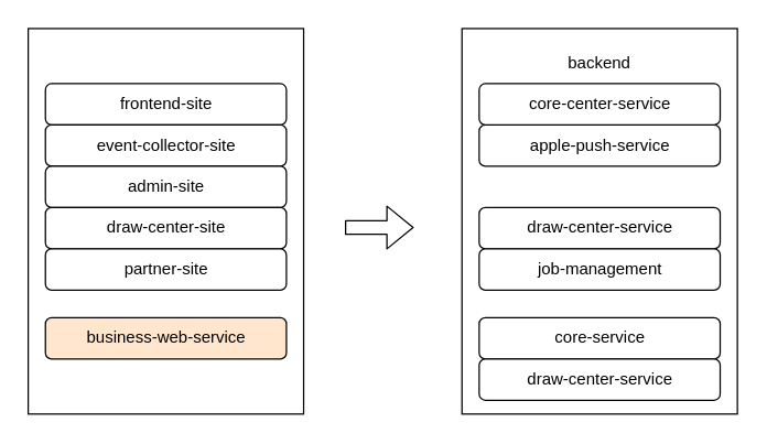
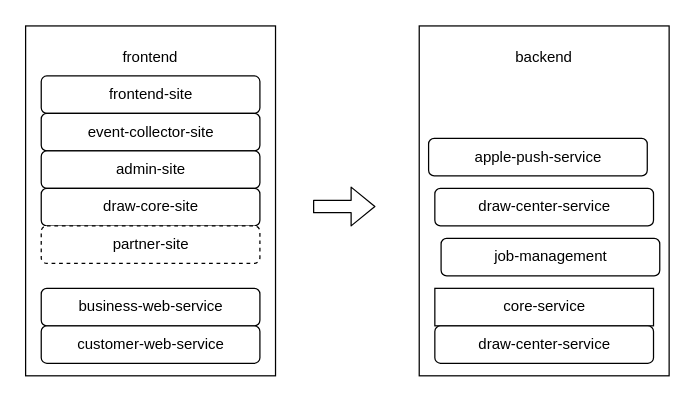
+ <mxCell id="4" value="frontend" style="text;html=1;strokeColor=none;fillColor=none;align=center;verticalAlign=middle;whiteSpace=wrap;rounded=0;" parent="1" vertex="1"><mxGeometry x="90" y="30" width="60" height="30" as="geometry" /></mxCell>
- <mxCell id="14" value="core-center-service" style="rounded=1;whiteSpace=wrap;html=1;" vertex="1" parent="1"><mxGeometry x="347.5" y="60" width="175" height="30" as="geometry" /></mxCell>
- <mxCell id="11" value="apple-push-service" style="rounded=1;whiteSpace=wrap;html=1;" vertex="1" parent="1"><mxGeometry x="347.5" y="90" width="175" height="30" as="geometry" /></mxCell>
+ <mxCell id="11" value="apple-push-service" style="rounded=1;whiteSpace=wrap;html=1;" vertex="1" parent="1"><mxGeometry x="342.5" y="110" width="175" height="30" as="geometry" /></mxCell>
- <mxCell id="7" value="draw-center-site" style="rounded=1;whiteSpace=wrap;html=1;" vertex="1" parent="1"><mxGeometry x="32.5" y="150" width="175" height="30" as="geometry" /></mxCell>
+ <mxCell id="7" value="draw-core-site" style="rounded=1;whiteSpace=wrap;html=1;" vertex="1" parent="1"><mxGeometry x="32.5" y="150" width="175" height="30" as="geometry" /></mxCell>
- <mxCell id="8" value="partner-site" style="rounded=1;whiteSpace=wrap;html=1;" vertex="1" parent="1"><mxGeometry x="32.5" y="180" width="175" height="30" as="geometry" /></mxCell>
+ <mxCell id="8" value="partner-site" style="rounded=1;whiteSpace=wrap;html=1;dashed=1;" vertex="1" parent="1"><mxGeometry x="32.5" y="180" width="175" height="30" as="geometry" /></mxCell>
- <mxCell id="13" value="job-management" style="rounded=1;whiteSpace=wrap;html=1;" vertex="1" parent="1"><mxGeometry x="347.5" y="180" width="175" height="30" as="geometry" /></mxCell>
+ <mxCell id="13" value="job-management" style="rounded=1;whiteSpace=wrap;html=1;" vertex="1" parent="1"><mxGeometry x="352.5" y="190" width="175" height="30" as="geometry" /></mxCell>
- <mxCell id="15" value="business-web-service" style="rounded=1;whiteSpace=wrap;html=1;fillColor=#ffe6cc;" vertex="1" parent="1"><mxGeometry x="32.5" y="230" width="175" height="30" as="geometry" /></mxCell>
+ <mxCell id="15" value="business-web-service" style="rounded=1;whiteSpace=wrap;html=1;" vertex="1" parent="1"><mxGeometry x="32.5" y="230" width="175" height="30" as="geometry" /></mxCell>
- <mxCell id="17" value="core-service" style="rounded=1;whiteSpace=wrap;html=1;" vertex="1" parent="1"><mxGeometry x="347.5" y="230" width="175" height="30" as="geometry" /></mxCell>
+ <mxCell id="17" value="core-service" style="whiteSpace=wrap;html=1;rounded=0;" vertex="1" parent="1"><mxGeometry x="347.5" y="230" width="175" height="30" as="geometry" /></mxCell>
+ <mxCell id="16" value="customer-web-service" style="rounded=1;whiteSpace=wrap;html=1;" vertex="1" parent="1"><mxGeometry x="32.5" y="260" width="175" height="30" as="geometry" /></mxCell>
